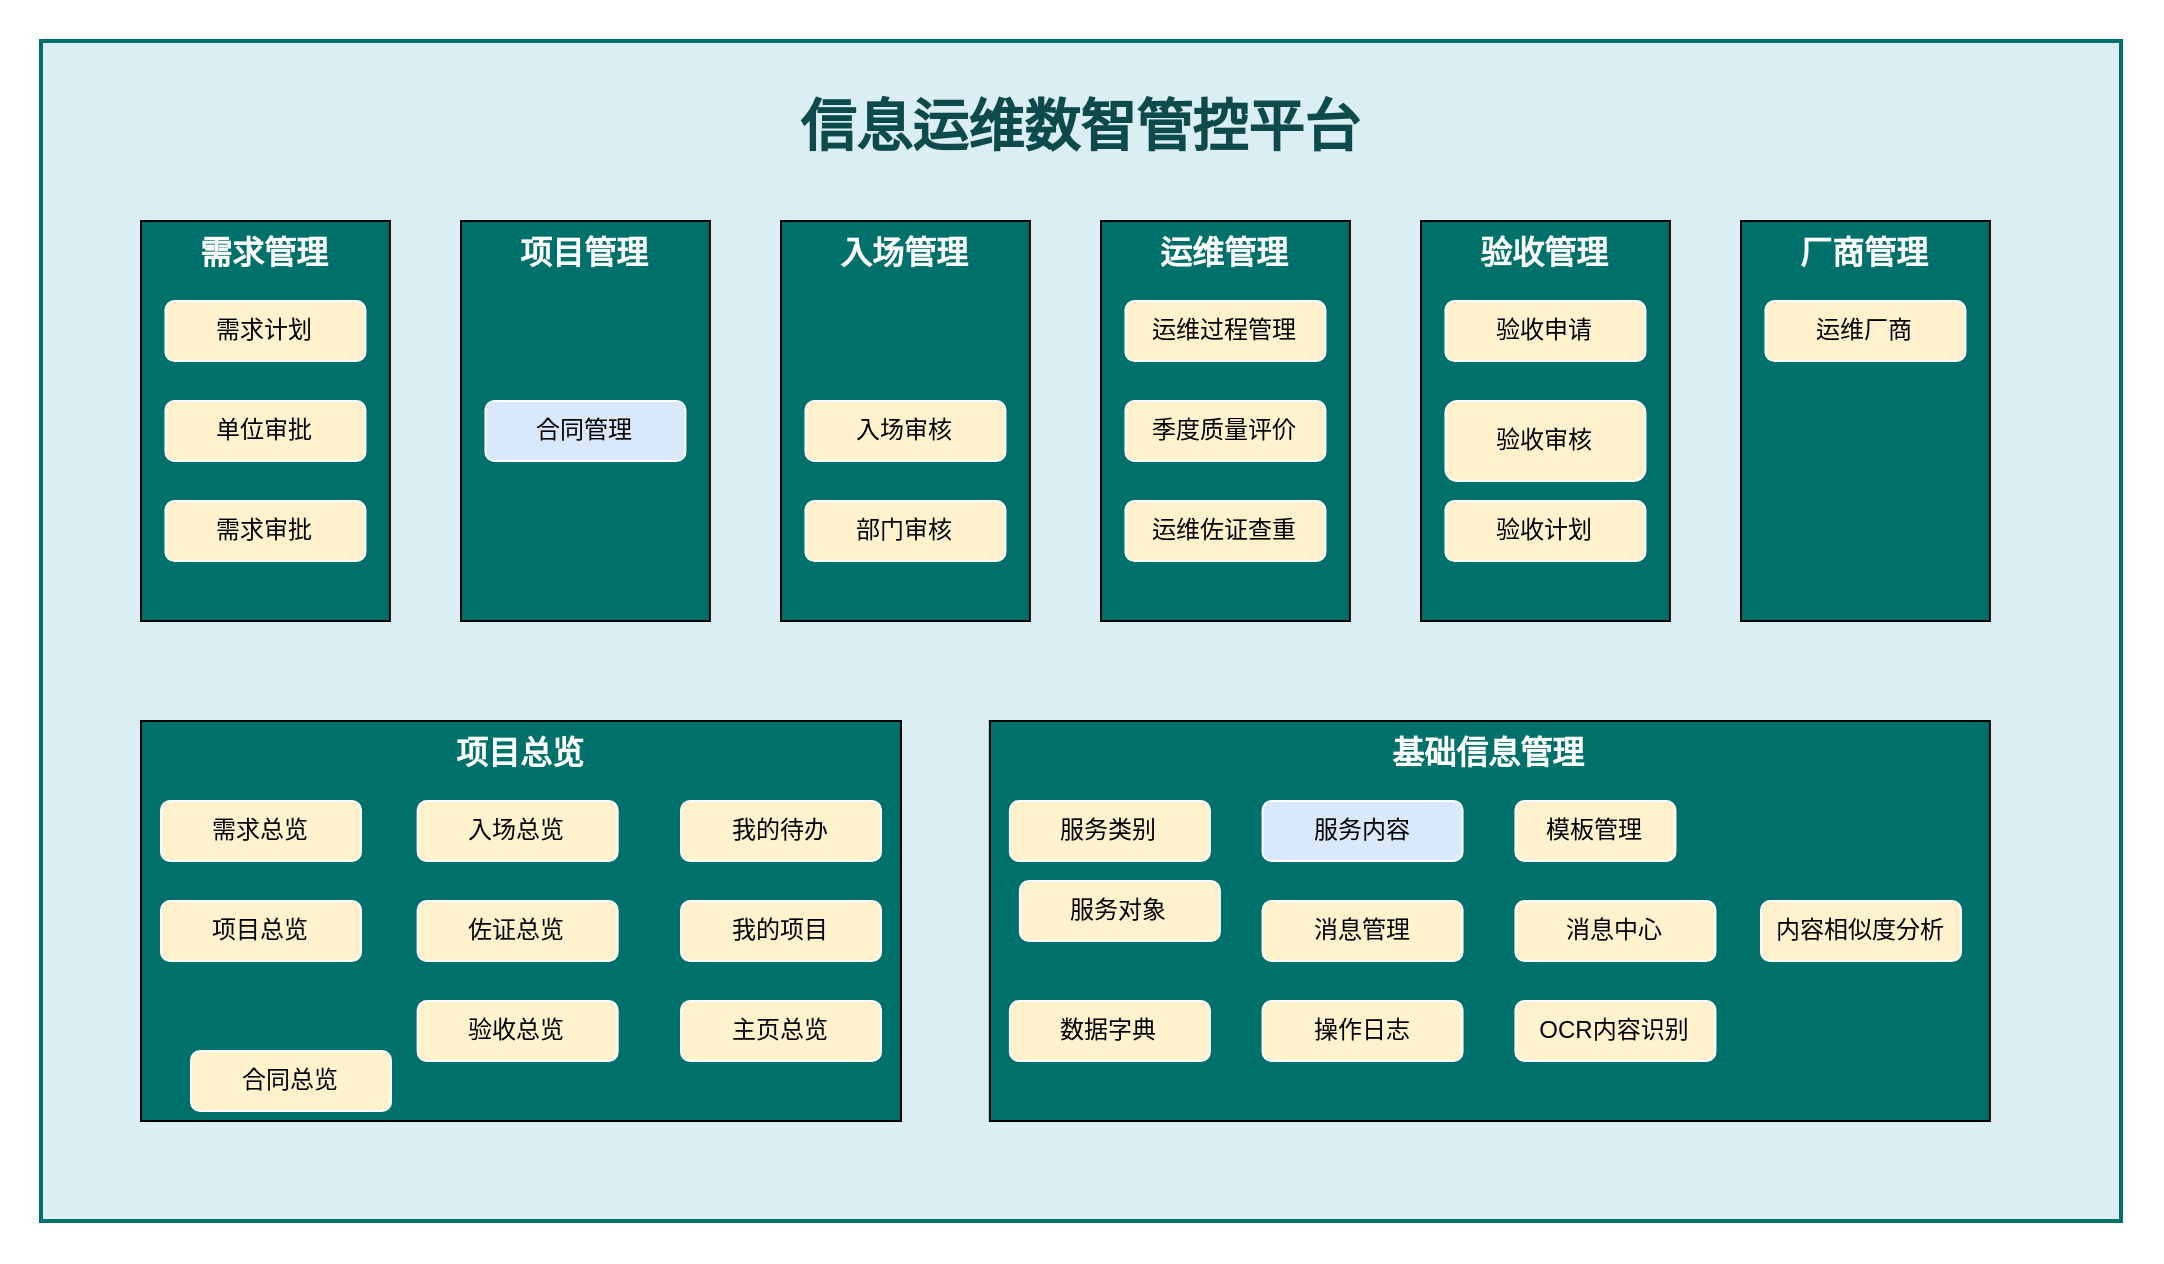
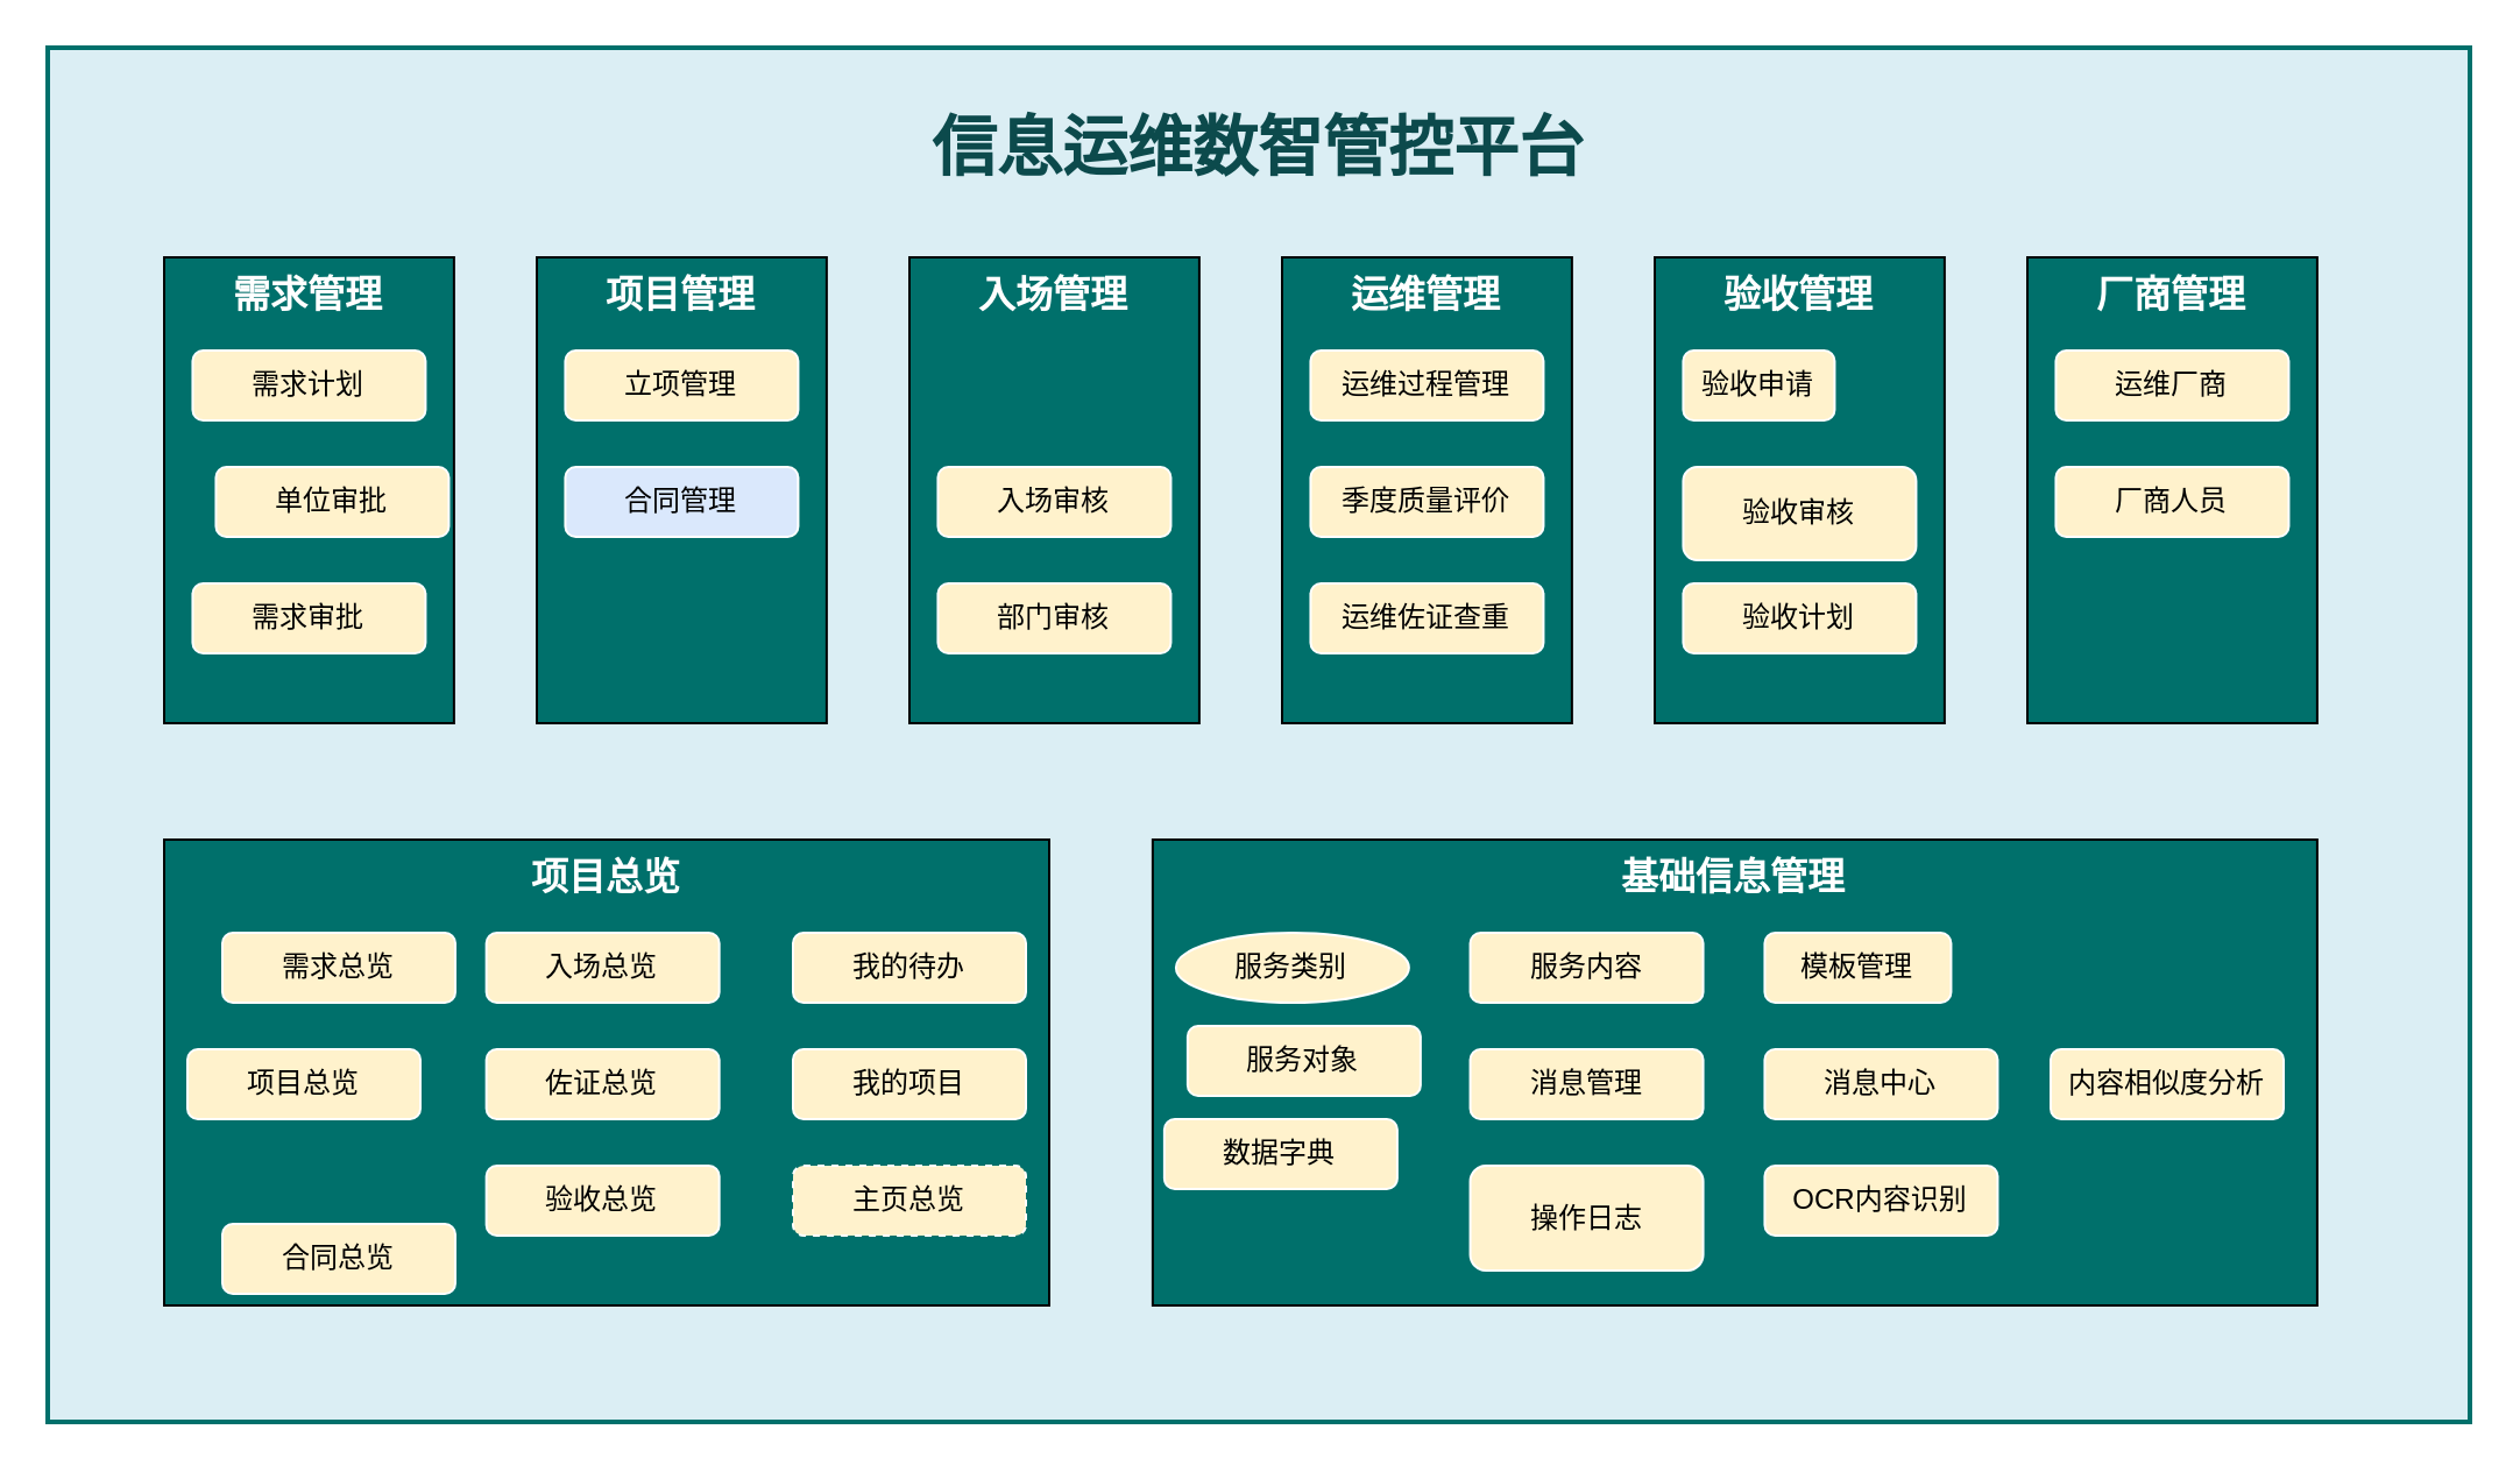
+ <mxCell id="28" value="立项管理" style="rounded=1;whiteSpace=wrap;html=1;strokeColor=#FFFFFF;fillColor=#FFF2CC;" parent="26" vertex="1"><mxGeometry x="12.22" y="40" width="100" height="30" as="geometry" /></mxCell>
- <mxCell id="41" value="验收申请" style="rounded=1;whiteSpace=wrap;html=1;strokeColor=#FFFFFF;fillColor=#FFF2CC;" parent="39" vertex="1"><mxGeometry x="12.22" y="40" width="100" height="30" as="geometry" /></mxCell>
+ <mxCell id="41" value="验收申请" style="rounded=1;whiteSpace=wrap;html=1;strokeColor=#FFFFFF;fillColor=#FFF2CC;" parent="39" vertex="1"><mxGeometry x="12.22" y="40" width="65" height="30" as="geometry" /></mxCell>
- <mxCell id="24" value="单位审批" style="rounded=1;whiteSpace=wrap;html=1;strokeColor=#FFFFFF;fillColor=#FFF2CC;" parent="21" vertex="1"><mxGeometry x="12.22" y="90" width="100" height="30" as="geometry" /></mxCell>
+ <mxCell id="24" value="单位审批" style="rounded=1;whiteSpace=wrap;html=1;strokeColor=#FFFFFF;fillColor=#FFF2CC;" parent="21" vertex="1"><mxGeometry x="22.22" y="90" width="100" height="30" as="geometry" /></mxCell>
+ <mxCell id="12" value="厂商人员" style="rounded=1;whiteSpace=wrap;html=1;strokeColor=#FFFFFF;fillColor=#FFF2CC;" parent="1" vertex="1"><mxGeometry x="882.22" y="200" width="100" height="30" as="geometry" /></mxCell>
- <mxCell id="4" value="需求总览" style="rounded=1;whiteSpace=wrap;html=1;strokeColor=#FFFFFF;fillColor=#FFF2CC;" parent="1" vertex="1"><mxGeometry x="80" y="400" width="100" height="30" as="geometry" /></mxCell>
+ <mxCell id="4" value="需求总览" style="rounded=1;whiteSpace=wrap;html=1;strokeColor=#FFFFFF;fillColor=#FFF2CC;" parent="1" vertex="1"><mxGeometry x="95" y="400" width="100" height="30" as="geometry" /></mxCell>
- <mxCell id="14" value="服务类别" style="rounded=1;whiteSpace=wrap;html=1;strokeColor=#FFFFFF;fillColor=#FFF2CC;" parent="1" vertex="1"><mxGeometry x="504.44" y="400" width="100" height="30" as="geometry" /></mxCell>
+ <mxCell id="14" value="服务类别" style="ellipse;whiteSpace=wrap;html=1;strokeColor=#FFFFFF;fillColor=#FFF2CC;" parent="1" vertex="1"><mxGeometry x="504.44" y="400" width="100" height="30" as="geometry" /></mxCell>
- <mxCell id="17" value="服务内容" style="rounded=1;whiteSpace=wrap;html=1;strokeColor=#FFFFFF;fillColor=#dae8fc;" parent="1" vertex="1"><mxGeometry x="630.78" y="400" width="100" height="30" as="geometry" /></mxCell>
+ <mxCell id="17" value="服务内容" style="rounded=1;whiteSpace=wrap;html=1;strokeColor=#FFFFFF;fillColor=#FFF2CC;" parent="1" vertex="1"><mxGeometry x="630.78" y="400" width="100" height="30" as="geometry" /></mxCell>
- <mxCell id="46" value="主页总览" style="rounded=1;whiteSpace=wrap;html=1;strokeColor=#FFFFFF;fillColor=#FFF2CC;" parent="1" vertex="1"><mxGeometry x="340" y="500" width="100" height="30" as="geometry" /></mxCell>
+ <mxCell id="46" value="主页总览" style="rounded=1;whiteSpace=wrap;html=1;strokeColor=#FFFFFF;fillColor=#FFF2CC;dashed=1;" parent="1" vertex="1"><mxGeometry x="340" y="500" width="100" height="30" as="geometry" /></mxCell>
- <mxCell id="16" value="数据字典" style="rounded=1;whiteSpace=wrap;html=1;strokeColor=#FFFFFF;fillColor=#FFF2CC;" parent="1" vertex="1"><mxGeometry x="504.44" y="500" width="100" height="30" as="geometry" /></mxCell>
+ <mxCell id="16" value="数据字典" style="rounded=1;whiteSpace=wrap;html=1;strokeColor=#FFFFFF;fillColor=#FFF2CC;" parent="1" vertex="1"><mxGeometry x="499.44" y="480" width="100" height="30" as="geometry" /></mxCell>
- <mxCell id="19" value="操作日志" style="rounded=1;whiteSpace=wrap;html=1;strokeColor=#FFFFFF;fillColor=#FFF2CC;" parent="1" vertex="1"><mxGeometry x="630.78" y="500" width="100" height="30" as="geometry" /></mxCell>
+ <mxCell id="19" value="操作日志" style="rounded=1;whiteSpace=wrap;html=1;strokeColor=#FFFFFF;fillColor=#FFF2CC;" parent="1" vertex="1"><mxGeometry x="630.78" y="500" width="100" height="45" as="geometry" /></mxCell>
